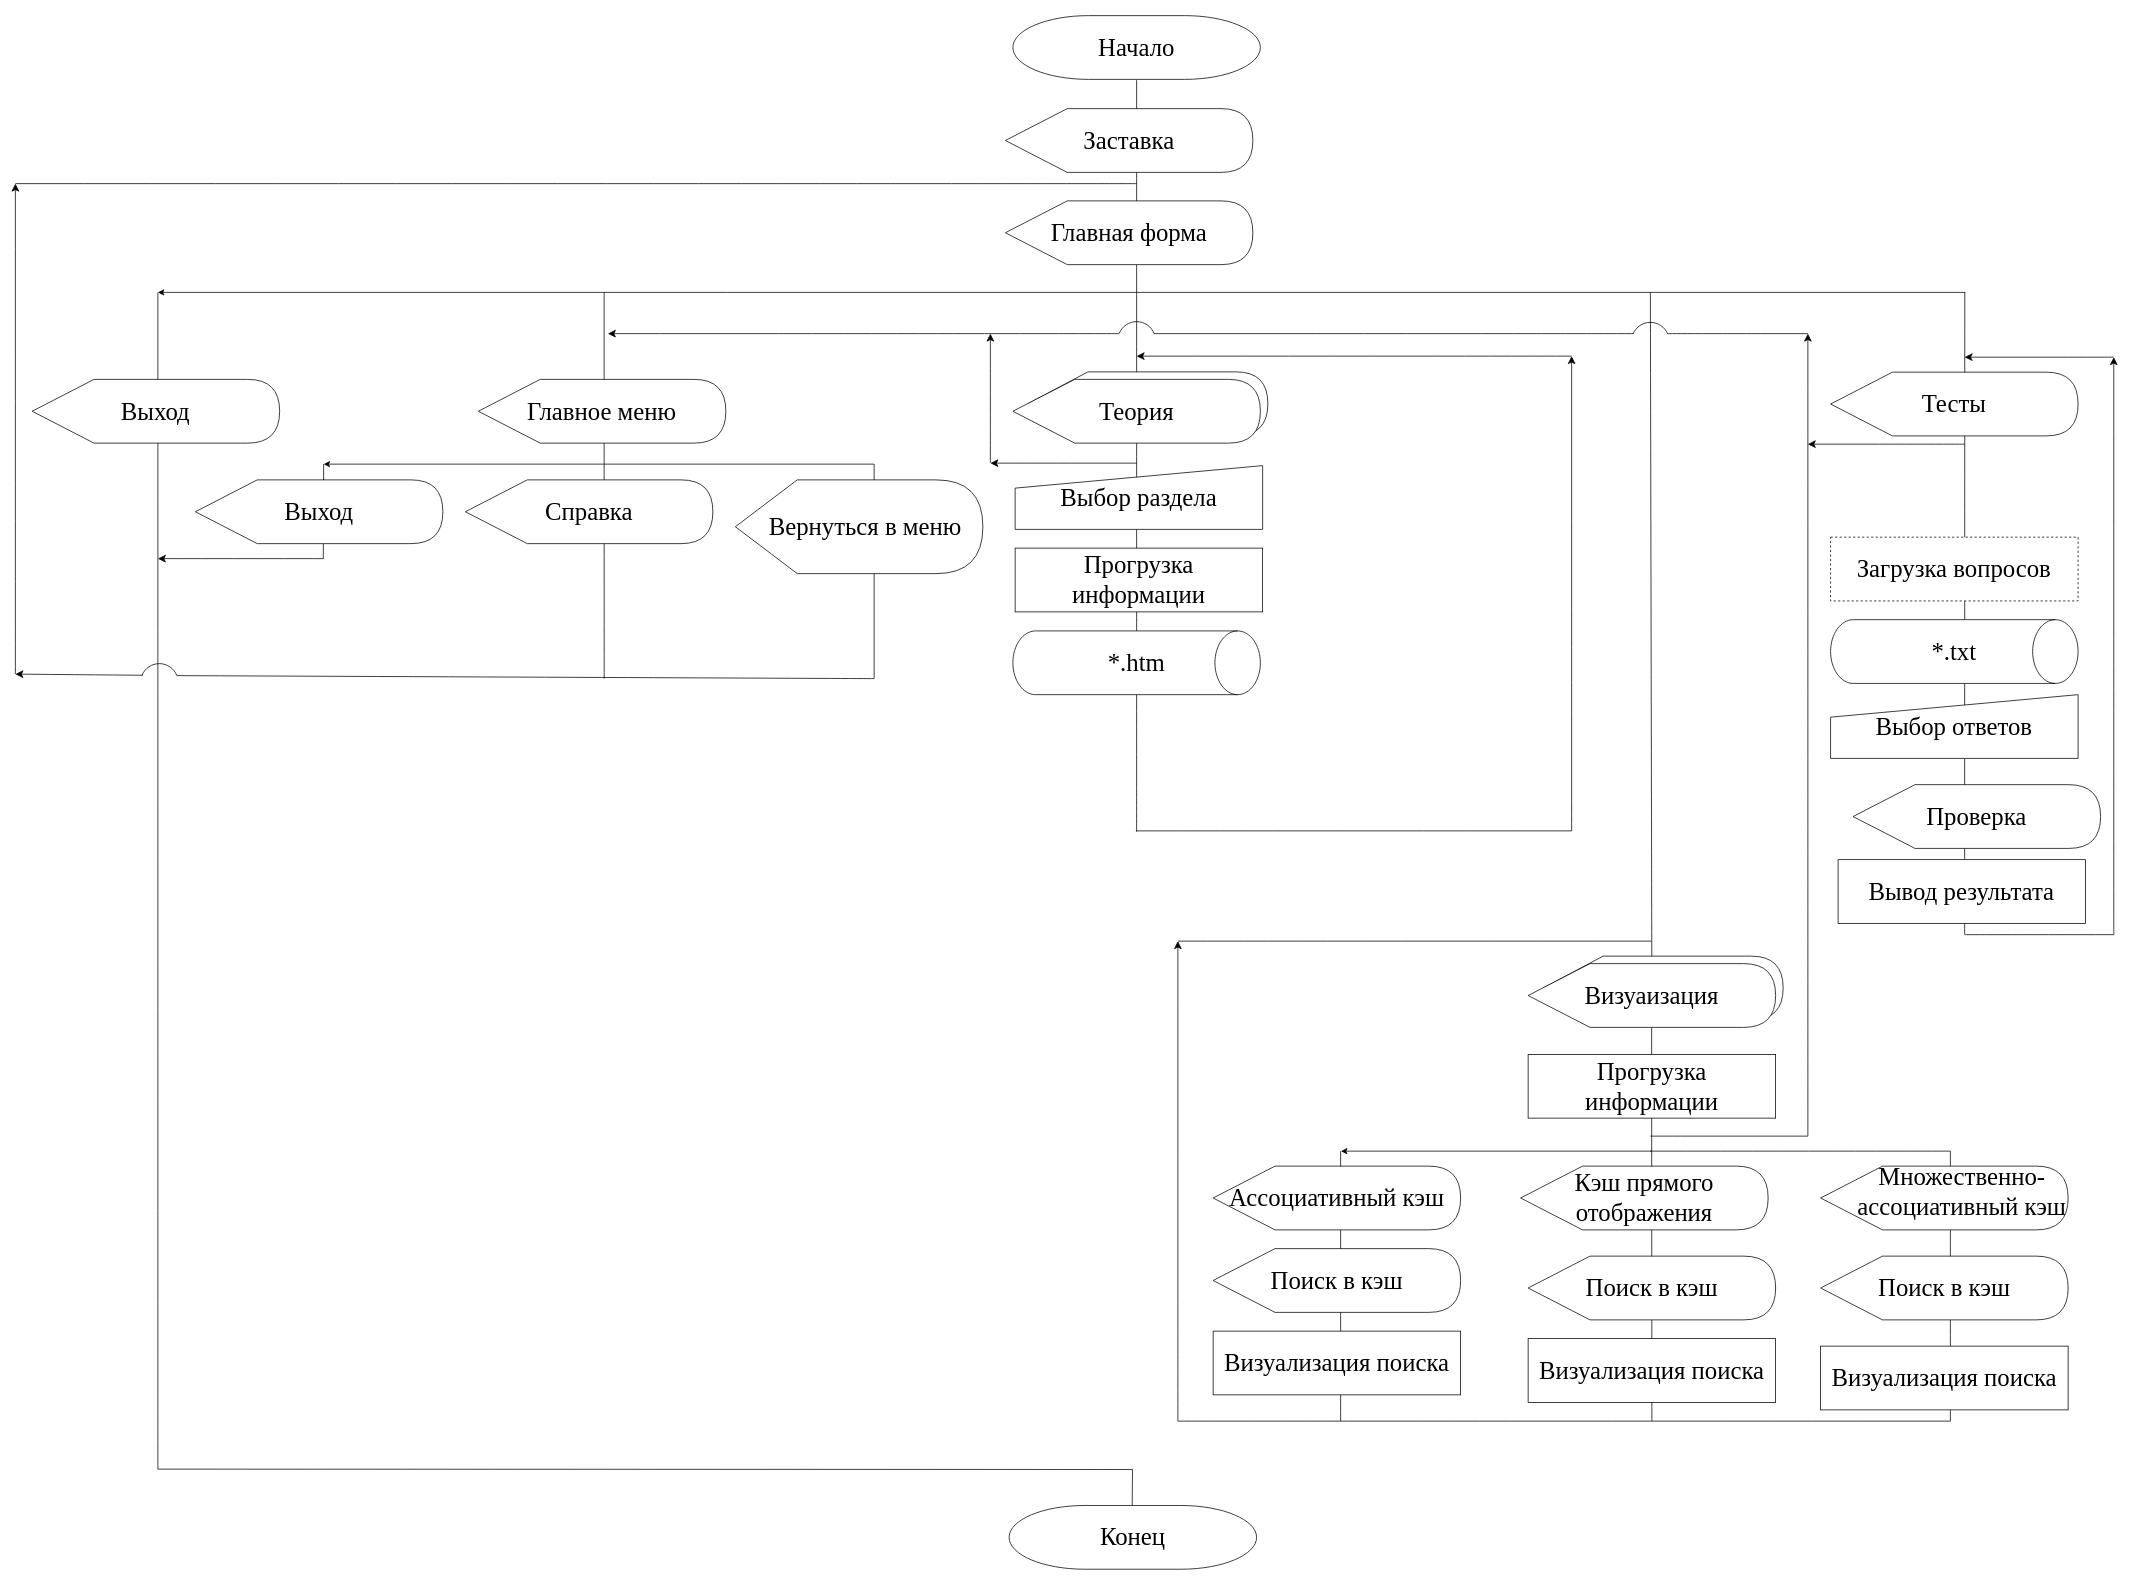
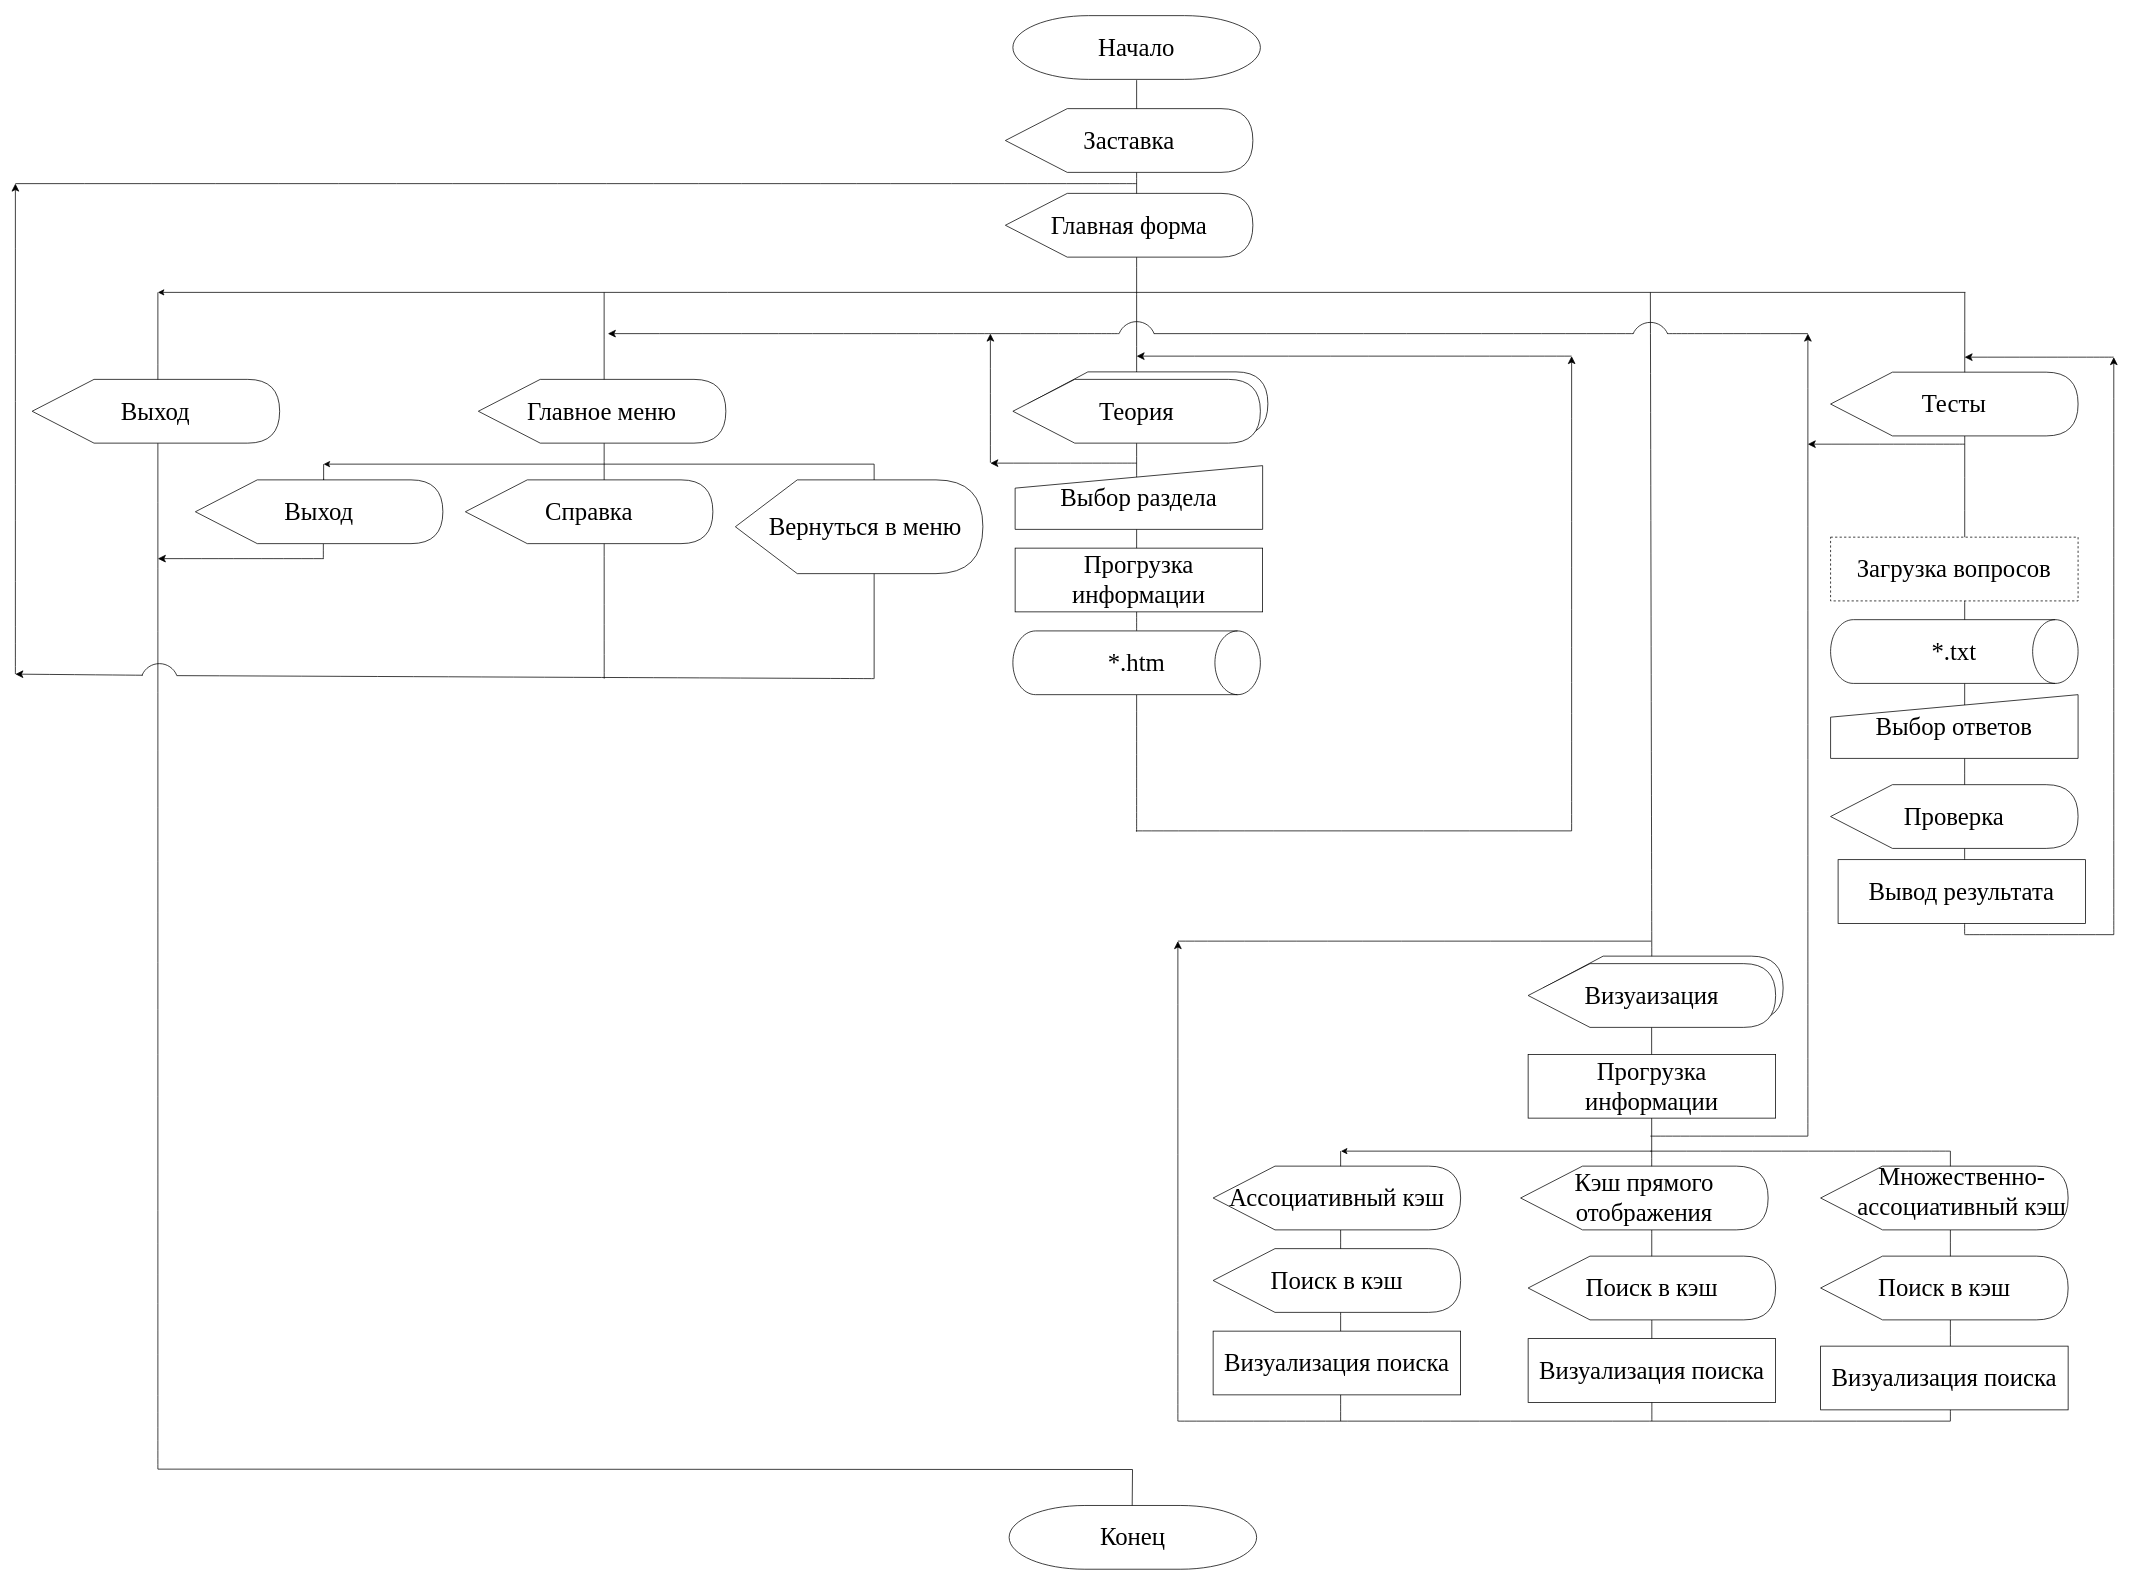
- <mxCell id="13" value="&lt;font face=&quot;Isocpeur&quot; style=&quot;font-size: 33px;&quot;&gt;&lt;span style=&quot;font-size: 33px;&quot;&gt;Главная форма&lt;/span&gt;&lt;/font&gt;" style="shape=display;whiteSpace=wrap;html=1;align=center;fontSize=33;fontFamily=ISOCPEUR;" parent="1" vertex="1"><mxGeometry x="1340" y="267" width="330" height="85" as="geometry" /></mxCell>
+ <mxCell id="13" value="&lt;font face=&quot;Isocpeur&quot; style=&quot;font-size: 33px;&quot;&gt;&lt;span style=&quot;font-size: 33px;&quot;&gt;Главная форма&lt;/span&gt;&lt;/font&gt;" style="shape=display;whiteSpace=wrap;html=1;align=center;fontSize=33;fontFamily=ISOCPEUR;" parent="1" vertex="1"><mxGeometry x="1340" y="257" width="330" height="85" as="geometry" /></mxCell>
- <mxCell id="56" value="Проверка" style="shape=display;whiteSpace=wrap;html=1;fontFamily=ISOCPEUR;fontSize=33;" parent="1" vertex="1"><mxGeometry x="2470.29" y="1045.39" width="330" height="85" as="geometry" /></mxCell>
+ <mxCell id="56" value="Проверка" style="shape=display;whiteSpace=wrap;html=1;fontFamily=ISOCPEUR;fontSize=33;" parent="1" vertex="1"><mxGeometry x="2440.29" y="1045.39" width="330" height="85" as="geometry" /></mxCell>
